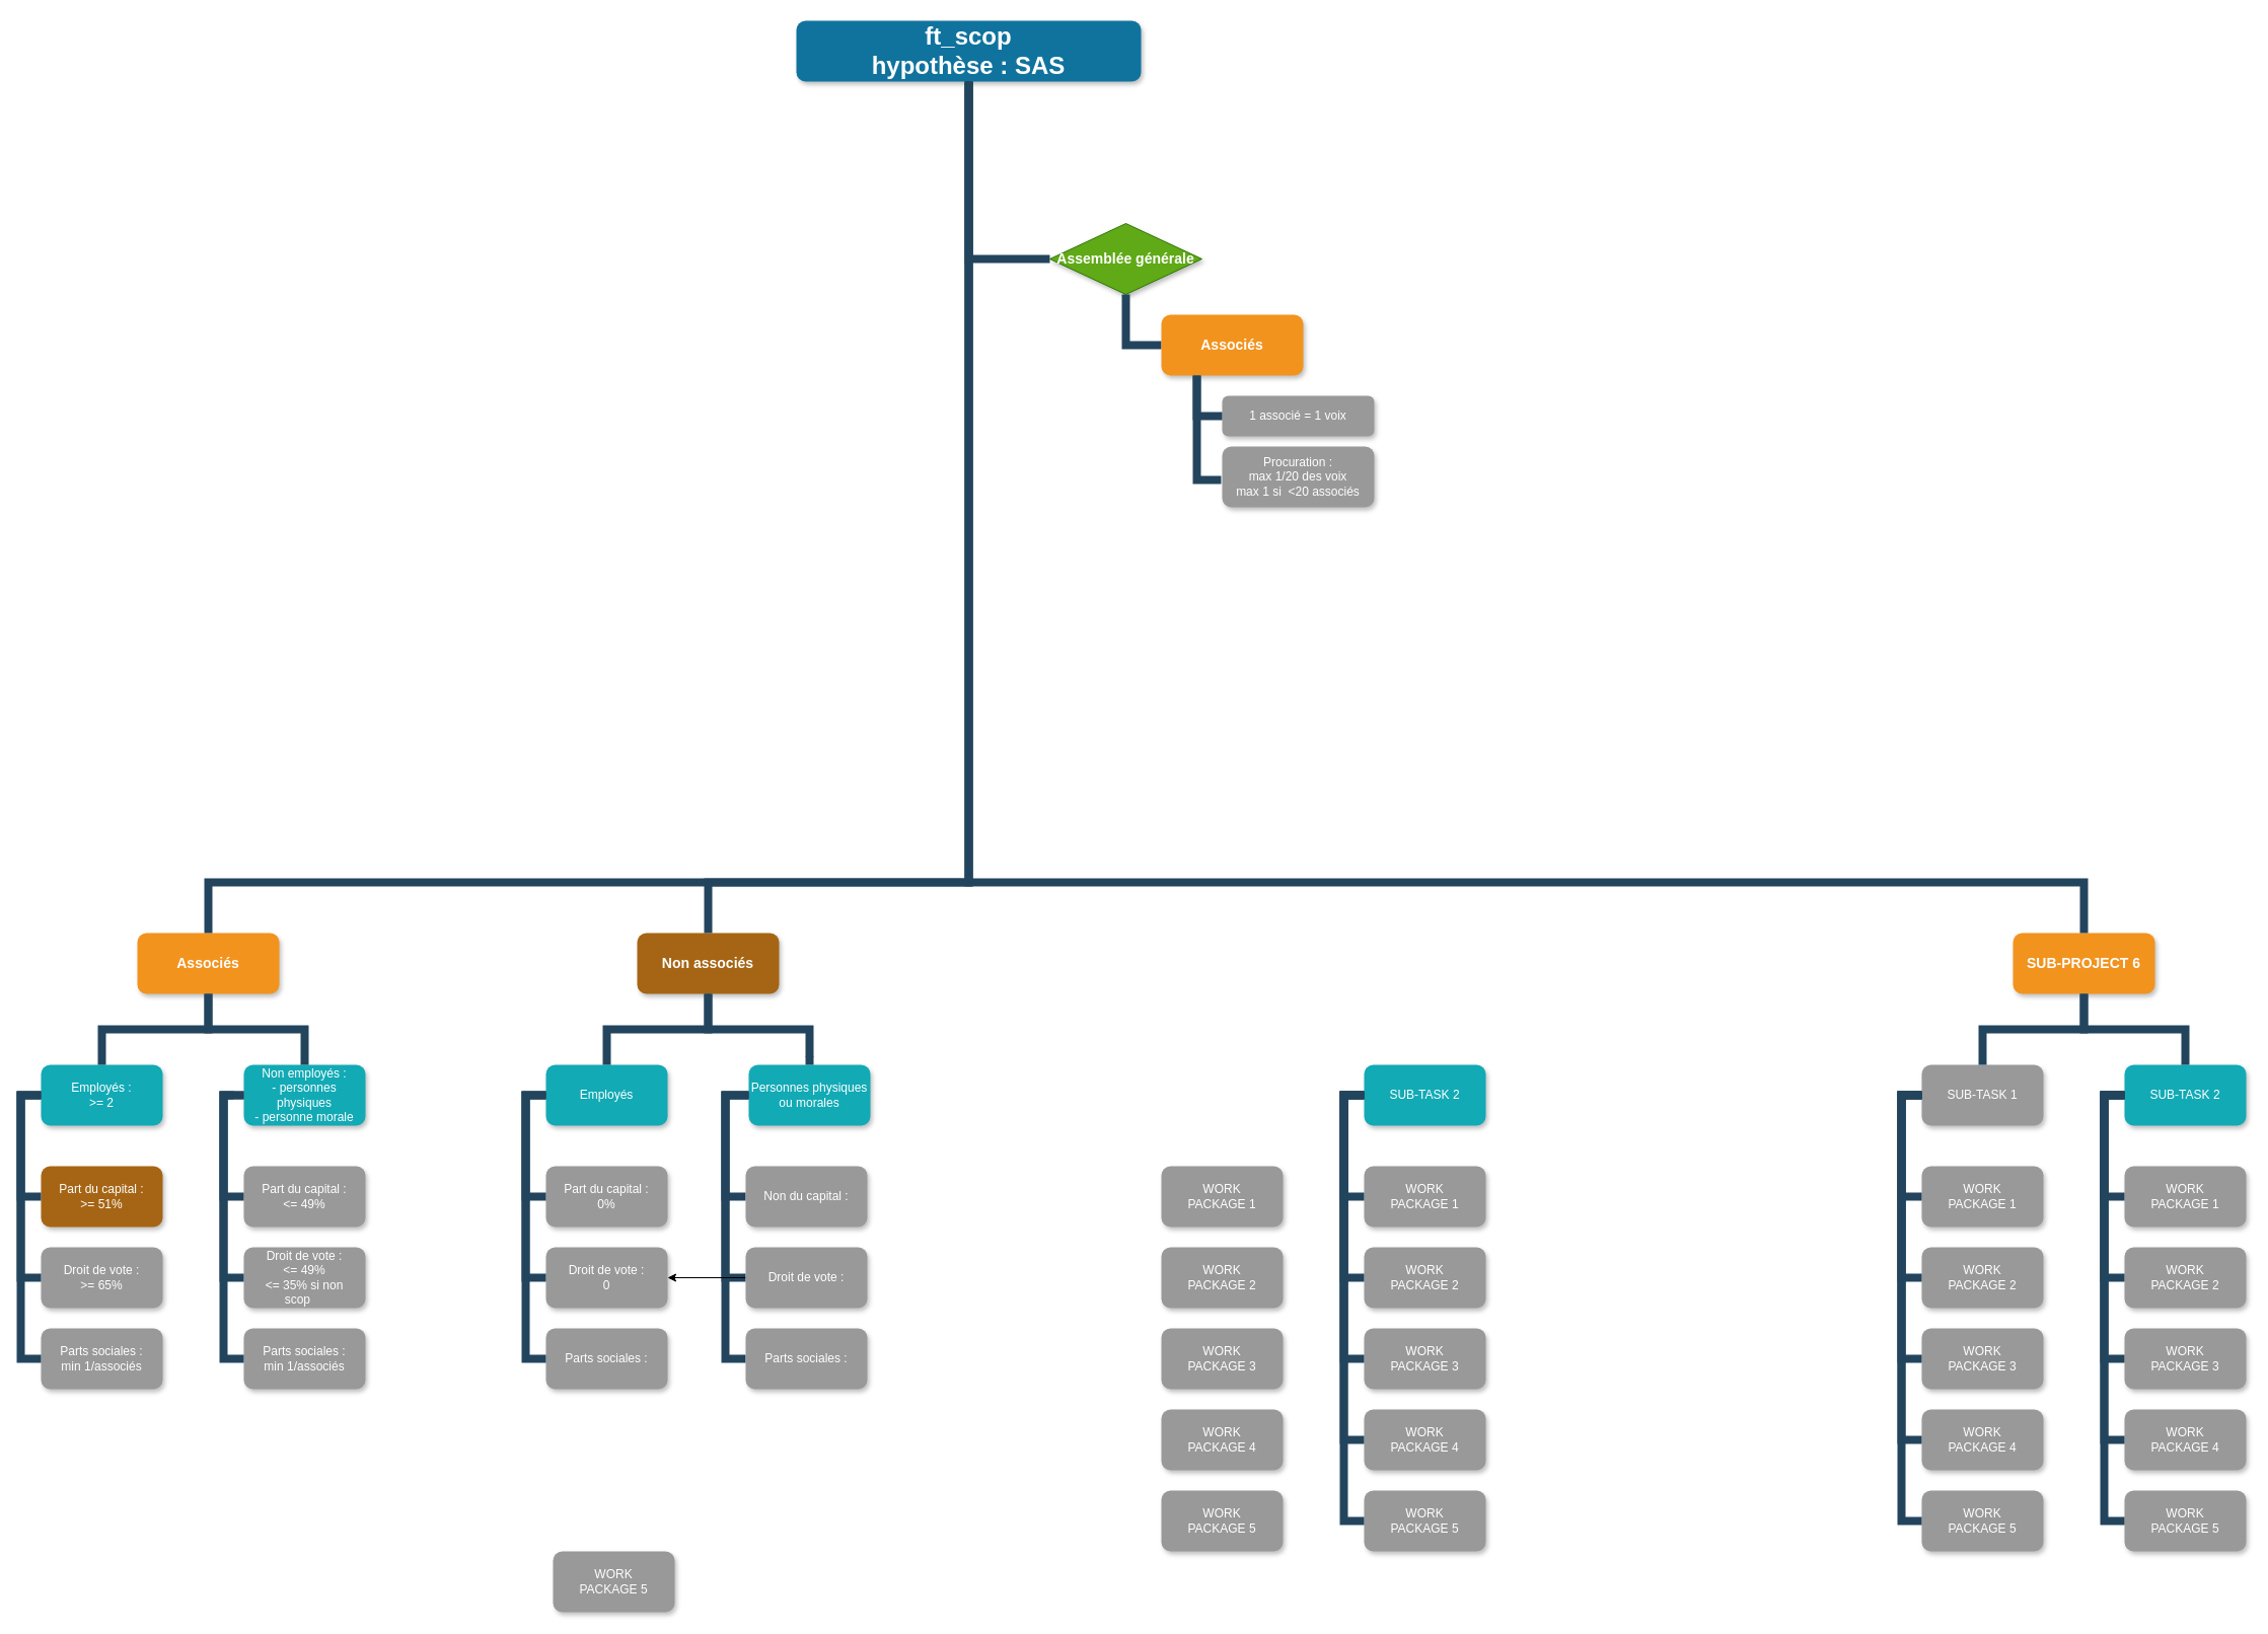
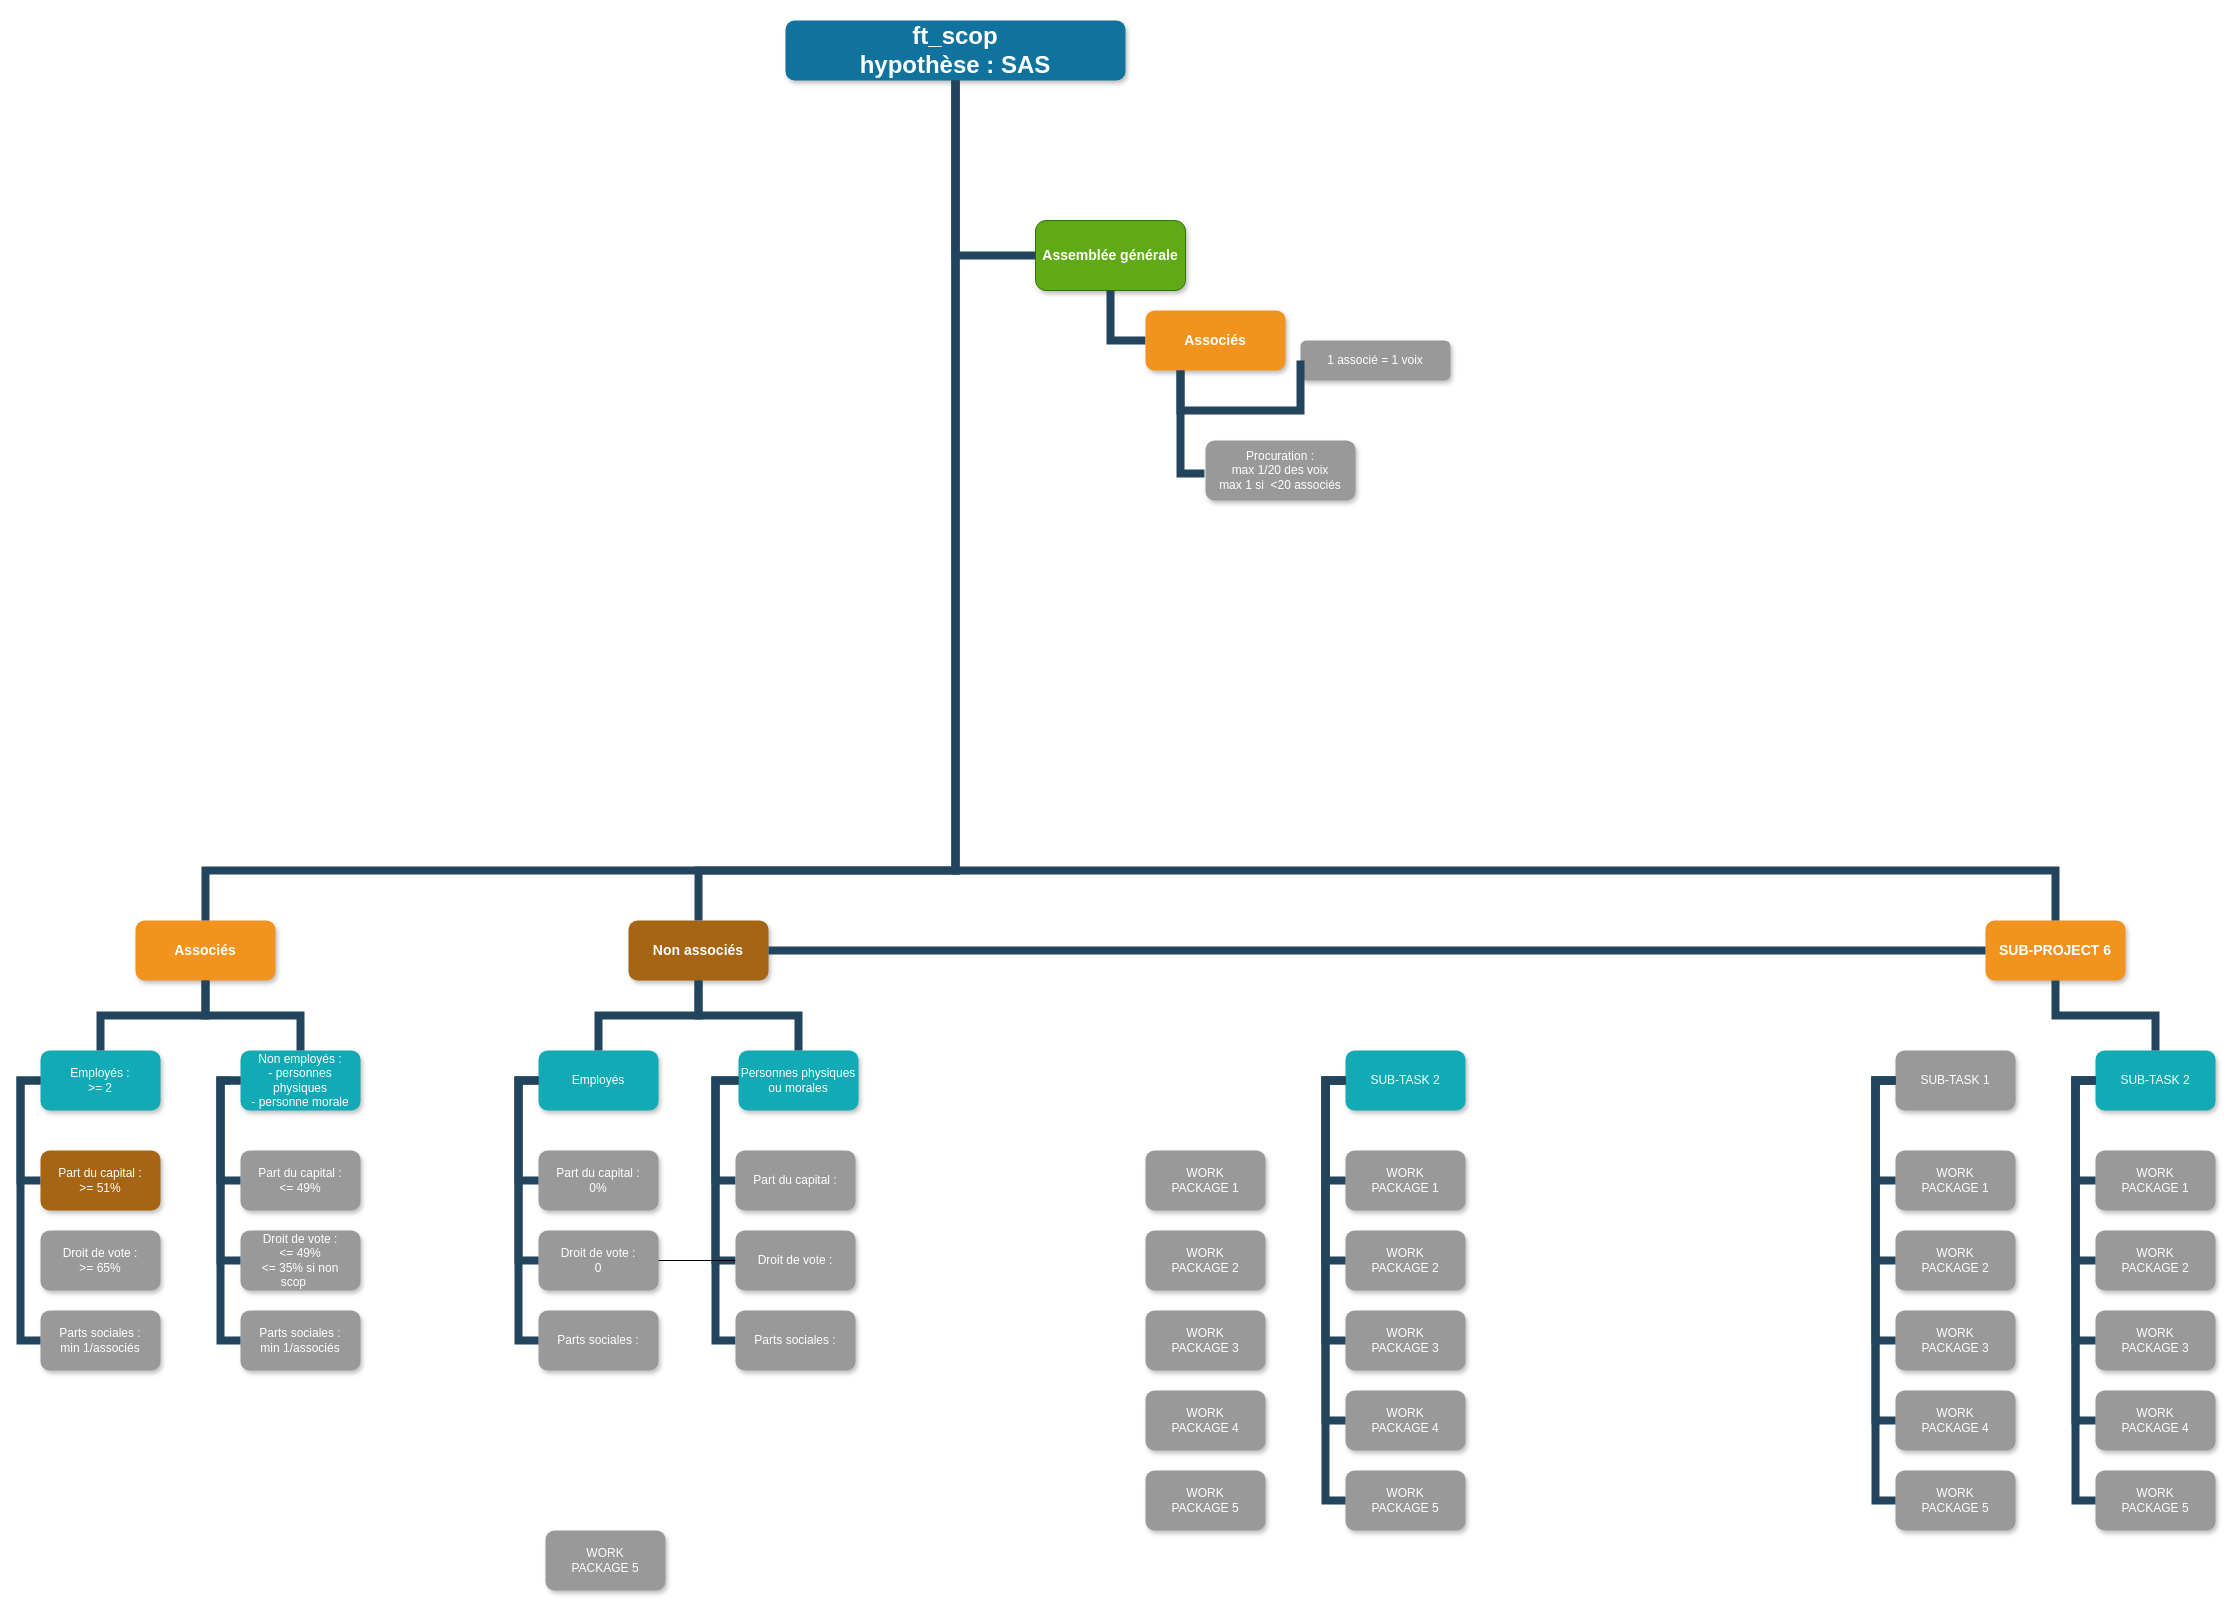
- <mxCell id="68" value="Assemblée générale" style="rhombus;whiteSpace=wrap;fillColor=#60a917;strokeColor=#2D7600;shadow=1;fontColor=#ffffff;fontStyle=1;fontSize=14;" vertex="1" parent="1"><mxGeometry x="1035" y="220" width="150" height="70" as="geometry" /></mxCell>
+ <mxCell id="68" value="Assemblée générale" style="whiteSpace=wrap;rounded=1;fillColor=#60a917;strokeColor=#2D7600;shadow=1;fontColor=#ffffff;fontStyle=1;fontSize=14" vertex="1" parent="1"><mxGeometry x="1035" y="220" width="150" height="70" as="geometry" /></mxCell>
- <mxCell id="88" value="1 associé = 1 voix" style="whiteSpace=wrap;rounded=1;fillColor=#999999;strokeColor=none;shadow=1;fontColor=#FFFFFF;fontStyle=0" vertex="1" parent="1"><mxGeometry x="1205" y="390" width="150" height="40" as="geometry" /></mxCell>
+ <mxCell id="88" value="1 associé = 1 voix" style="whiteSpace=wrap;rounded=1;fillColor=#999999;strokeColor=none;shadow=1;fontColor=#FFFFFF;fontStyle=0" vertex="1" parent="1"><mxGeometry x="1300" y="340" width="150" height="40" as="geometry" /></mxCell>
- <mxCell id="58" value="" style="edgeStyle=elbowEdgeStyle;elbow=vertical;rounded=0;fontColor=#000000;endArrow=none;endFill=0;strokeWidth=8;strokeColor=#23445D;" parent="1" source="6" target="36" edge="1"><mxGeometry width="100" height="100" relative="1" as="geometry"><mxPoint x="1875" y="1040" as="sourcePoint" /><mxPoint x="1975" y="940" as="targetPoint" /></mxGeometry></mxCell>
+ <mxCell id="58" value="" style="edgeStyle=elbowEdgeStyle;elbow=vertical;rounded=0;fontColor=#000000;endArrow=none;endFill=0;strokeWidth=8;strokeColor=#23445D;" parent="1" source="6" target="5" edge="1"><mxGeometry width="100" height="100" relative="1" as="geometry"><mxPoint x="1875" y="1040" as="sourcePoint" /><mxPoint x="1975" y="940" as="targetPoint" /></mxGeometry></mxCell>
- <mxCell id="63" value="Non du capital :" style="whiteSpace=wrap;rounded=1;fillColor=#999999;strokeColor=none;shadow=1;fontColor=#FFFFFF;fontStyle=0" vertex="1" parent="1"><mxGeometry x="735" y="1150" width="120" height="60" as="geometry" /></mxCell>
+ <mxCell id="63" value="Part du capital :" style="whiteSpace=wrap;rounded=1;fillColor=#999999;strokeColor=none;shadow=1;fontColor=#FFFFFF;fontStyle=0" vertex="1" parent="1"><mxGeometry x="735" y="1150" width="120" height="60" as="geometry" /></mxCell>
- <mxCell id="23" value="" style="edgeStyle=elbowEdgeStyle;elbow=horizontal;rounded=0;fontColor=#000000;endArrow=none;endFill=0;strokeWidth=8;strokeColor=#23445D;" parent="1" source="7" target="10" edge="1"><mxGeometry width="100" height="100" relative="1" as="geometry"><mxPoint x="50" y="1090" as="sourcePoint" /><mxPoint x="50" y="1190" as="targetPoint" /><Array as="points"><mxPoint x="20" y="1150" /></Array></mxGeometry></mxCell>
- <mxCell id="64" value="" style="edgeStyle=orthogonalEdgeStyle;rounded=0;orthogonalLoop=1;jettySize=auto;html=1;" edge="1" parent="1" source="65" target="18"><mxGeometry relative="1" as="geometry" /></mxCell>
+ <mxCell id="64" value="" style="edgeStyle=orthogonalEdgeStyle;rounded=0;orthogonalLoop=1;jettySize=auto;html=1;endArrow=none;" edge="1" parent="1" source="65" target="18"><mxGeometry relative="1" as="geometry" /></mxCell>
